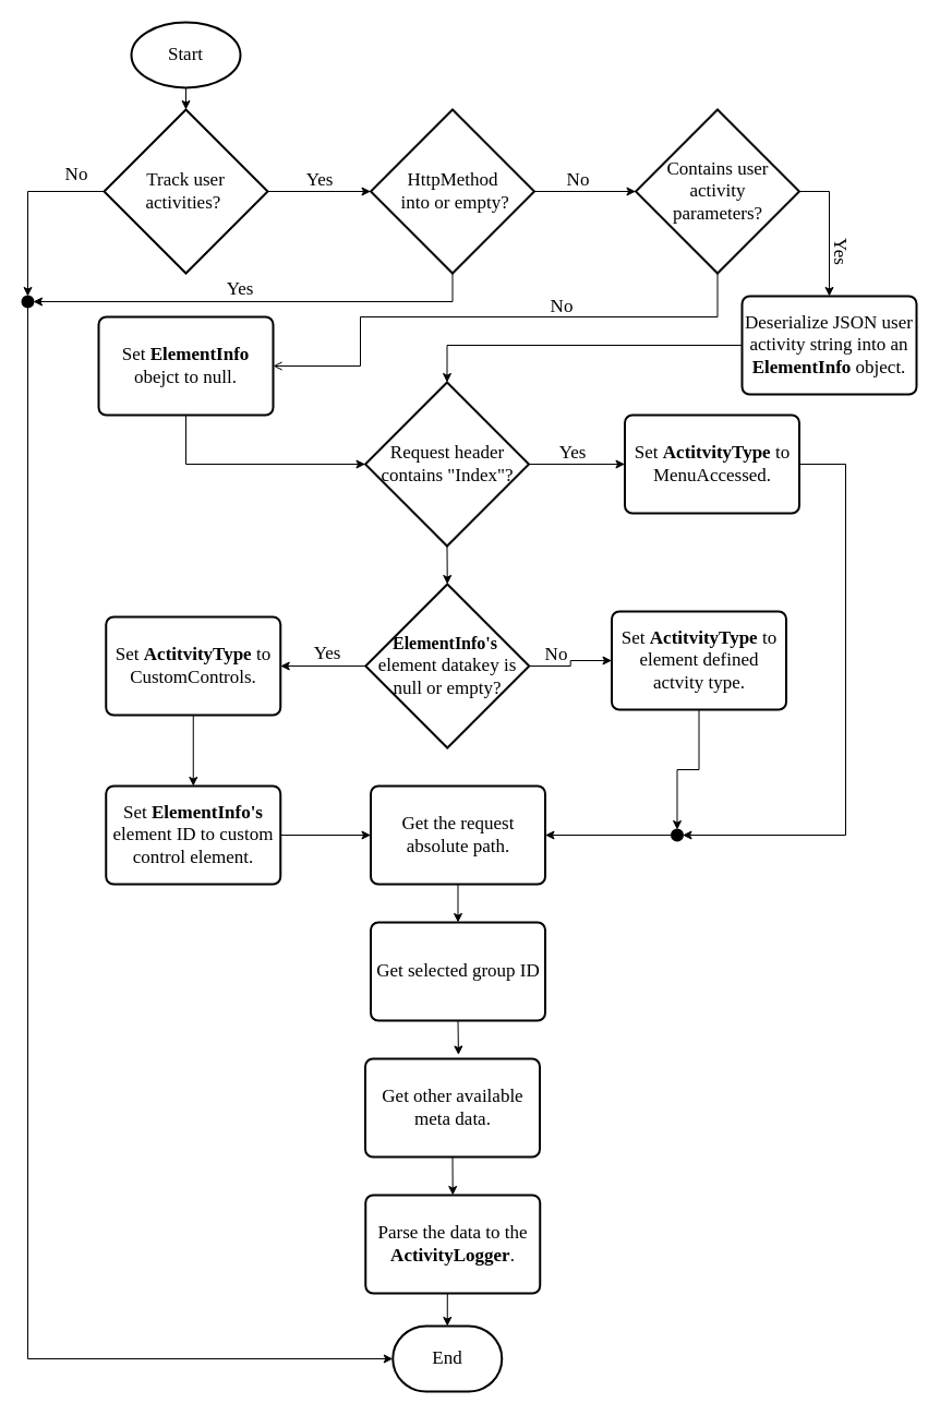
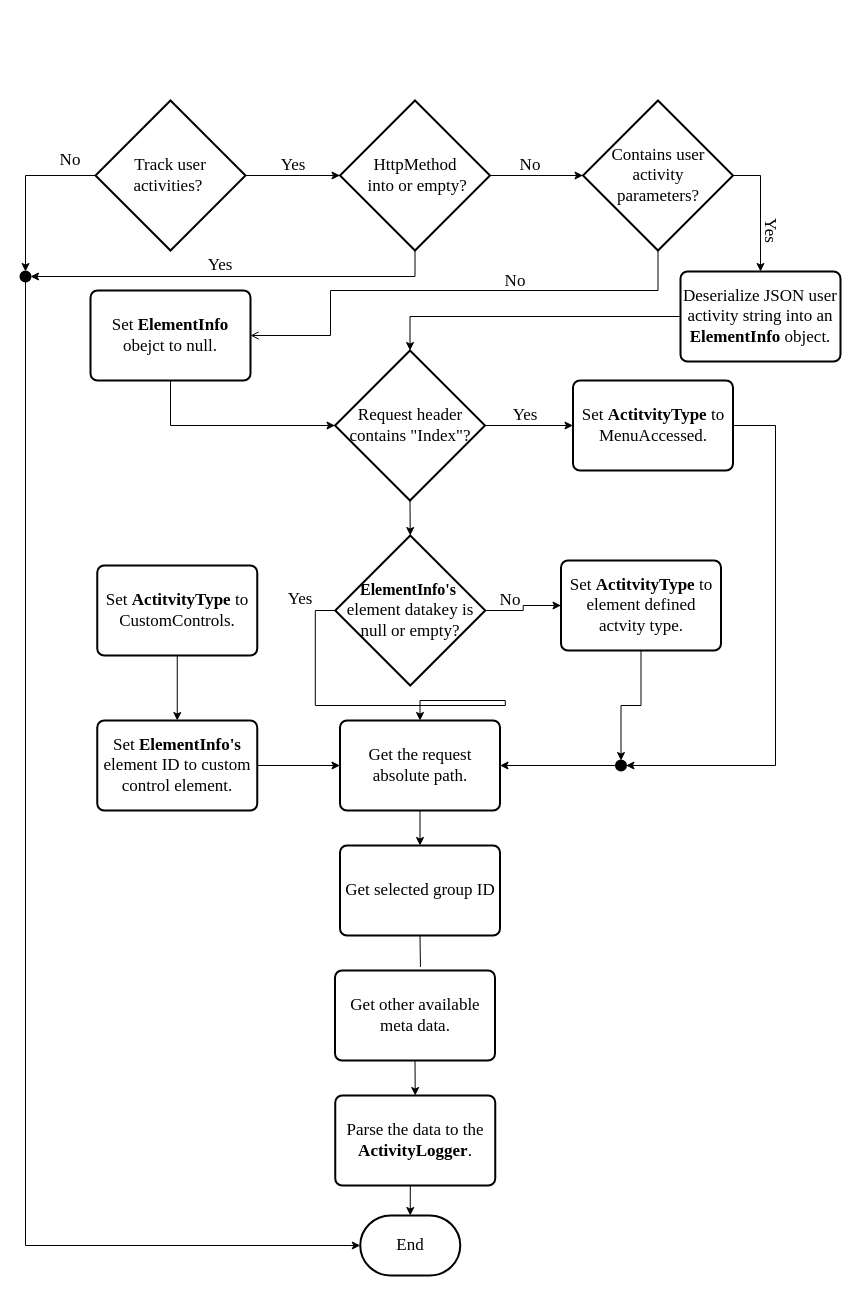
- <mxCell id="3" value="Start" style="strokeWidth=2;html=1;shape=mxgraph.flowchart.start_1;whiteSpace=wrap;fontFamily=Times New Roman;fillColor=none;fontSize=17;" parent="1" vertex="1"><mxGeometry x="120" y="20" width="100" height="60" as="geometry" /></mxCell>
- <mxCell id="2" style="edgeStyle=orthogonalEdgeStyle;rounded=0;orthogonalLoop=1;jettySize=auto;html=1;entryX=0.5;entryY=0;entryDx=0;entryDy=0;entryPerimeter=0;endArrow=classic;endFill=1;fontFamily=Times New Roman;" parent="1" source="3" target="6" edge="1"><mxGeometry relative="1" as="geometry" /></mxCell>
- <mxCell id="22" style="edgeStyle=orthogonalEdgeStyle;rounded=0;orthogonalLoop=1;jettySize=auto;html=1;exitX=0;exitY=0.5;exitDx=0;exitDy=0;exitPerimeter=0;entryX=1;entryY=0.5;entryDx=0;entryDy=0;endArrow=classic;endFill=1;fontFamily=Times New Roman;" parent="1" source="24" target="32" edge="1"><mxGeometry relative="1" as="geometry" /></mxCell>
+ <mxCell id="22" style="edgeStyle=orthogonalEdgeStyle;rounded=0;orthogonalLoop=1;jettySize=auto;html=1;exitX=0;exitY=0.5;exitDx=0;exitDy=0;exitPerimeter=0;endArrow=classic;endFill=1;fontFamily=Times New Roman;" parent="1" source="24" target="38" edge="1"><mxGeometry relative="1" as="geometry" /></mxCell>
- <mxCell id="39" style="edgeStyle=orthogonalEdgeStyle;rounded=0;orthogonalLoop=1;jettySize=auto;html=1;exitX=0.5;exitY=1;exitDx=0;exitDy=0;entryX=0.534;entryY=-0.039;entryDx=0;entryDy=0;entryPerimeter=0;fontSize=16;endArrow=classic;endFill=1;" edge="1" parent="1" source="40" target="48"><mxGeometry relative="1" as="geometry" /></mxCell>
+ <mxCell id="39" style="edgeStyle=orthogonalEdgeStyle;rounded=0;orthogonalLoop=1;jettySize=auto;html=1;exitX=0.5;exitY=1;exitDx=0;exitDy=0;entryX=0.534;entryY=-0.039;entryDx=0;entryDy=0;entryPerimeter=0;fontSize=16;endArrow=none;endFill=1;" edge="1" parent="1" source="40" target="48"><mxGeometry relative="1" as="geometry" /></mxCell>
